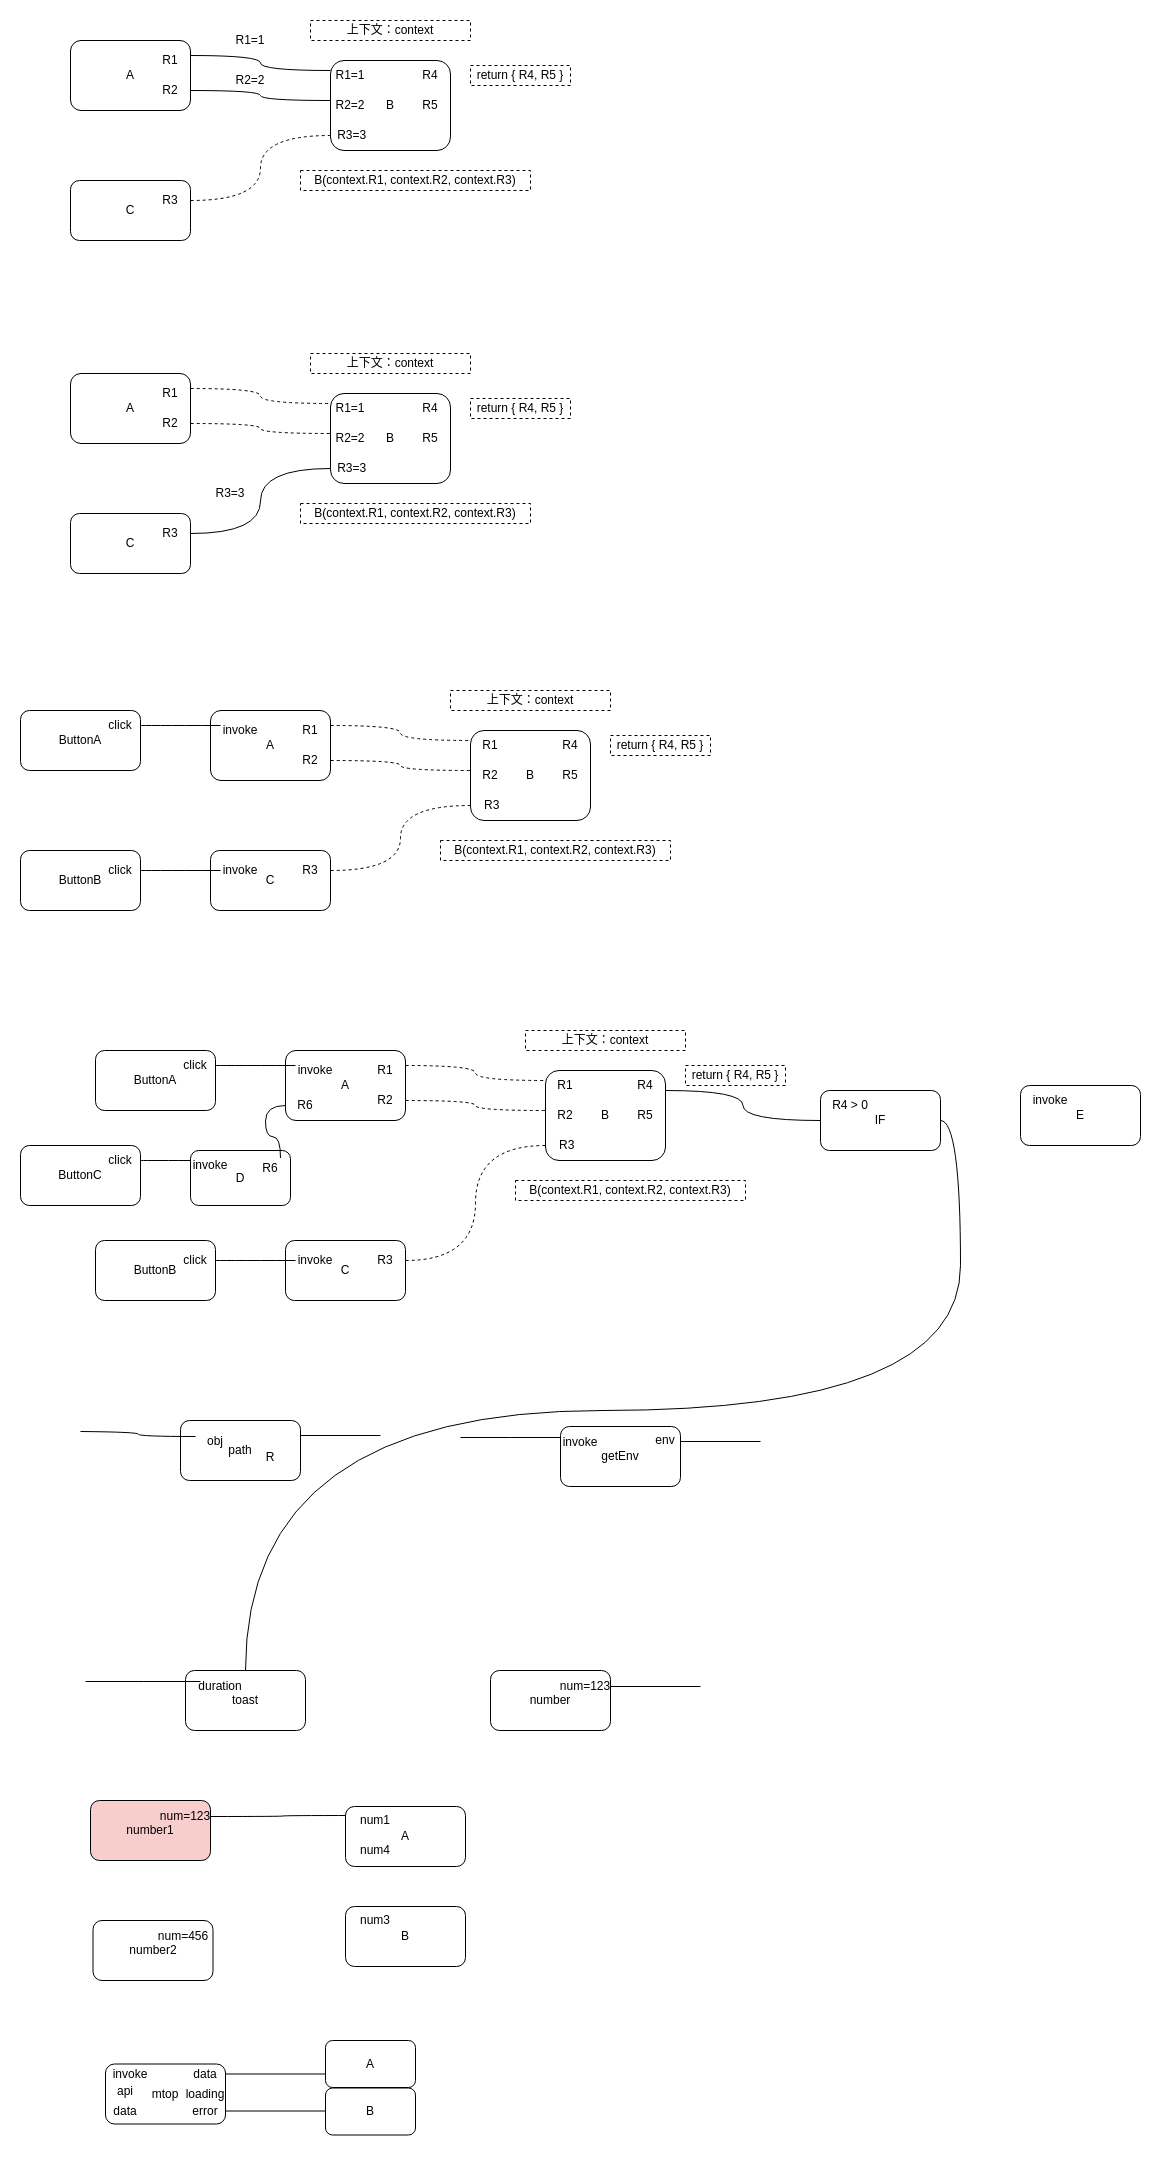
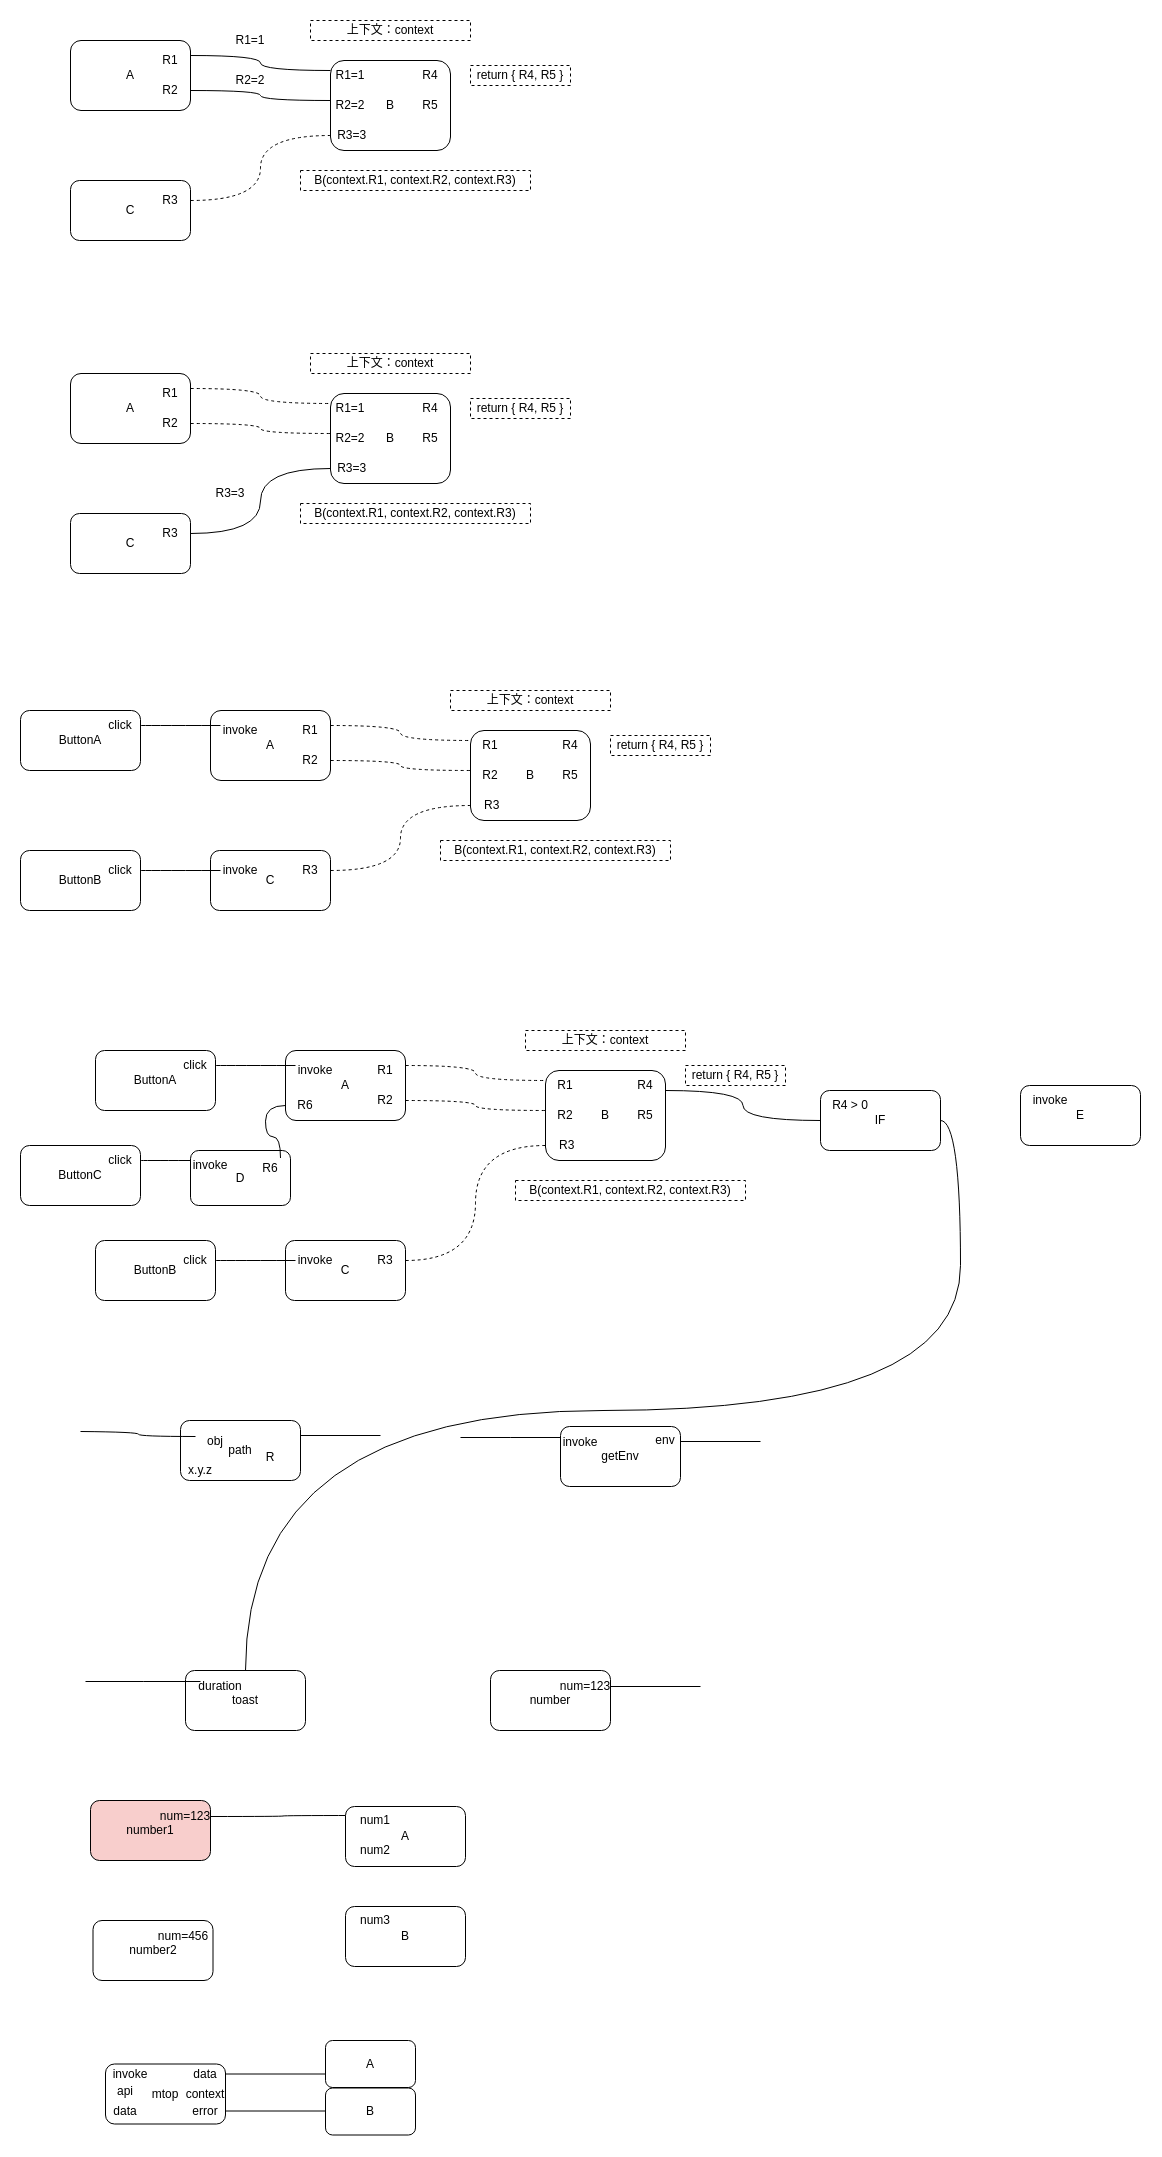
+ <mxCell id="107" value="x.y.z" style="text;html=1;strokeColor=none;fillColor=none;align=center;verticalAlign=middle;whiteSpace=wrap;rounded=0;" vertex="1" parent="1"><mxGeometry x="180" y="1460" width="40" height="20" as="geometry" /></mxCell>
- <mxCell id="138" value="num4" style="text;html=1;strokeColor=none;fillColor=none;align=center;verticalAlign=middle;whiteSpace=wrap;rounded=0;" vertex="1" parent="1"><mxGeometry x="355" y="1840" width="40" height="20" as="geometry" /></mxCell>
+ <mxCell id="138" value="num2" style="text;html=1;strokeColor=none;fillColor=none;align=center;verticalAlign=middle;whiteSpace=wrap;rounded=0;" vertex="1" parent="1"><mxGeometry x="355" y="1840" width="40" height="20" as="geometry" /></mxCell>
- <mxCell id="135" value="loading" style="text;html=1;strokeColor=none;fillColor=none;align=center;verticalAlign=middle;whiteSpace=wrap;rounded=0;" vertex="1" parent="1"><mxGeometry x="185" y="2083.5" width="40" height="20" as="geometry" /></mxCell>
+ <mxCell id="135" value="context" style="text;html=1;strokeColor=none;fillColor=none;align=center;verticalAlign=middle;whiteSpace=wrap;rounded=0;" vertex="1" parent="1"><mxGeometry x="185" y="2083.5" width="40" height="20" as="geometry" /></mxCell>
